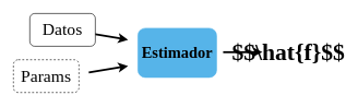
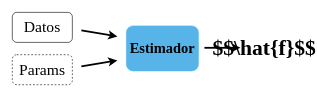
- <mxCell id="6" value="&lt;h4&gt;&lt;font style=&quot;font-size: 26px ; font-weight: normal&quot;&gt;Datos&lt;/font&gt;&lt;/h4&gt;" style="rounded=1;whiteSpace=wrap;html=1;fontFamily=Fira Sans;FType=g;gradientColor=none;" vertex="1" parent="1"><mxGeometry x="45" y="20" width="100" height="50" as="geometry" /></mxCell>
+ <mxCell id="6" value="&lt;h4&gt;&lt;font style=&quot;font-size: 26px ; font-weight: normal&quot;&gt;Datos&lt;/font&gt;&lt;/h4&gt;" style="rounded=1;whiteSpace=wrap;html=1;fontFamily=Fira Sans;FType=g;gradientColor=none;" vertex="1" parent="1"><mxGeometry x="20" y="20" width="100" height="50" as="geometry" /></mxCell>
